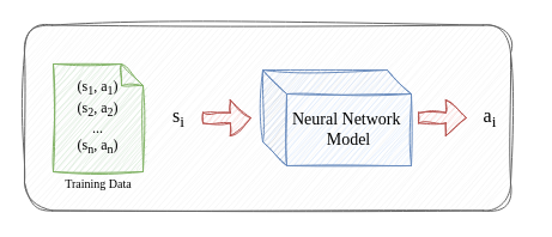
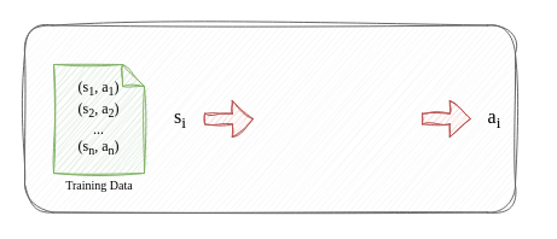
- <mxCell id="3" value="&lt;font face=&quot;Comic Sans MS&quot; style=&quot;font-size: 14px;&quot;&gt;Neural Network&amp;nbsp;&lt;/font&gt;&lt;div&gt;&lt;font face=&quot;Comic Sans MS&quot; style=&quot;font-size: 14px;&quot;&gt;Model&lt;/font&gt;&lt;/div&gt;" style="shape=cube;whiteSpace=wrap;html=1;boundedLbl=1;backgroundOutline=1;darkOpacity=0.05;darkOpacity2=0.1;sketch=1;curveFitting=1;jiggle=2;fillColor=#dae8fc;strokeColor=#6c8ebf;" vertex="1" parent="1"><mxGeometry x="219" y="58" width="124" height="80" as="geometry" /></mxCell>
